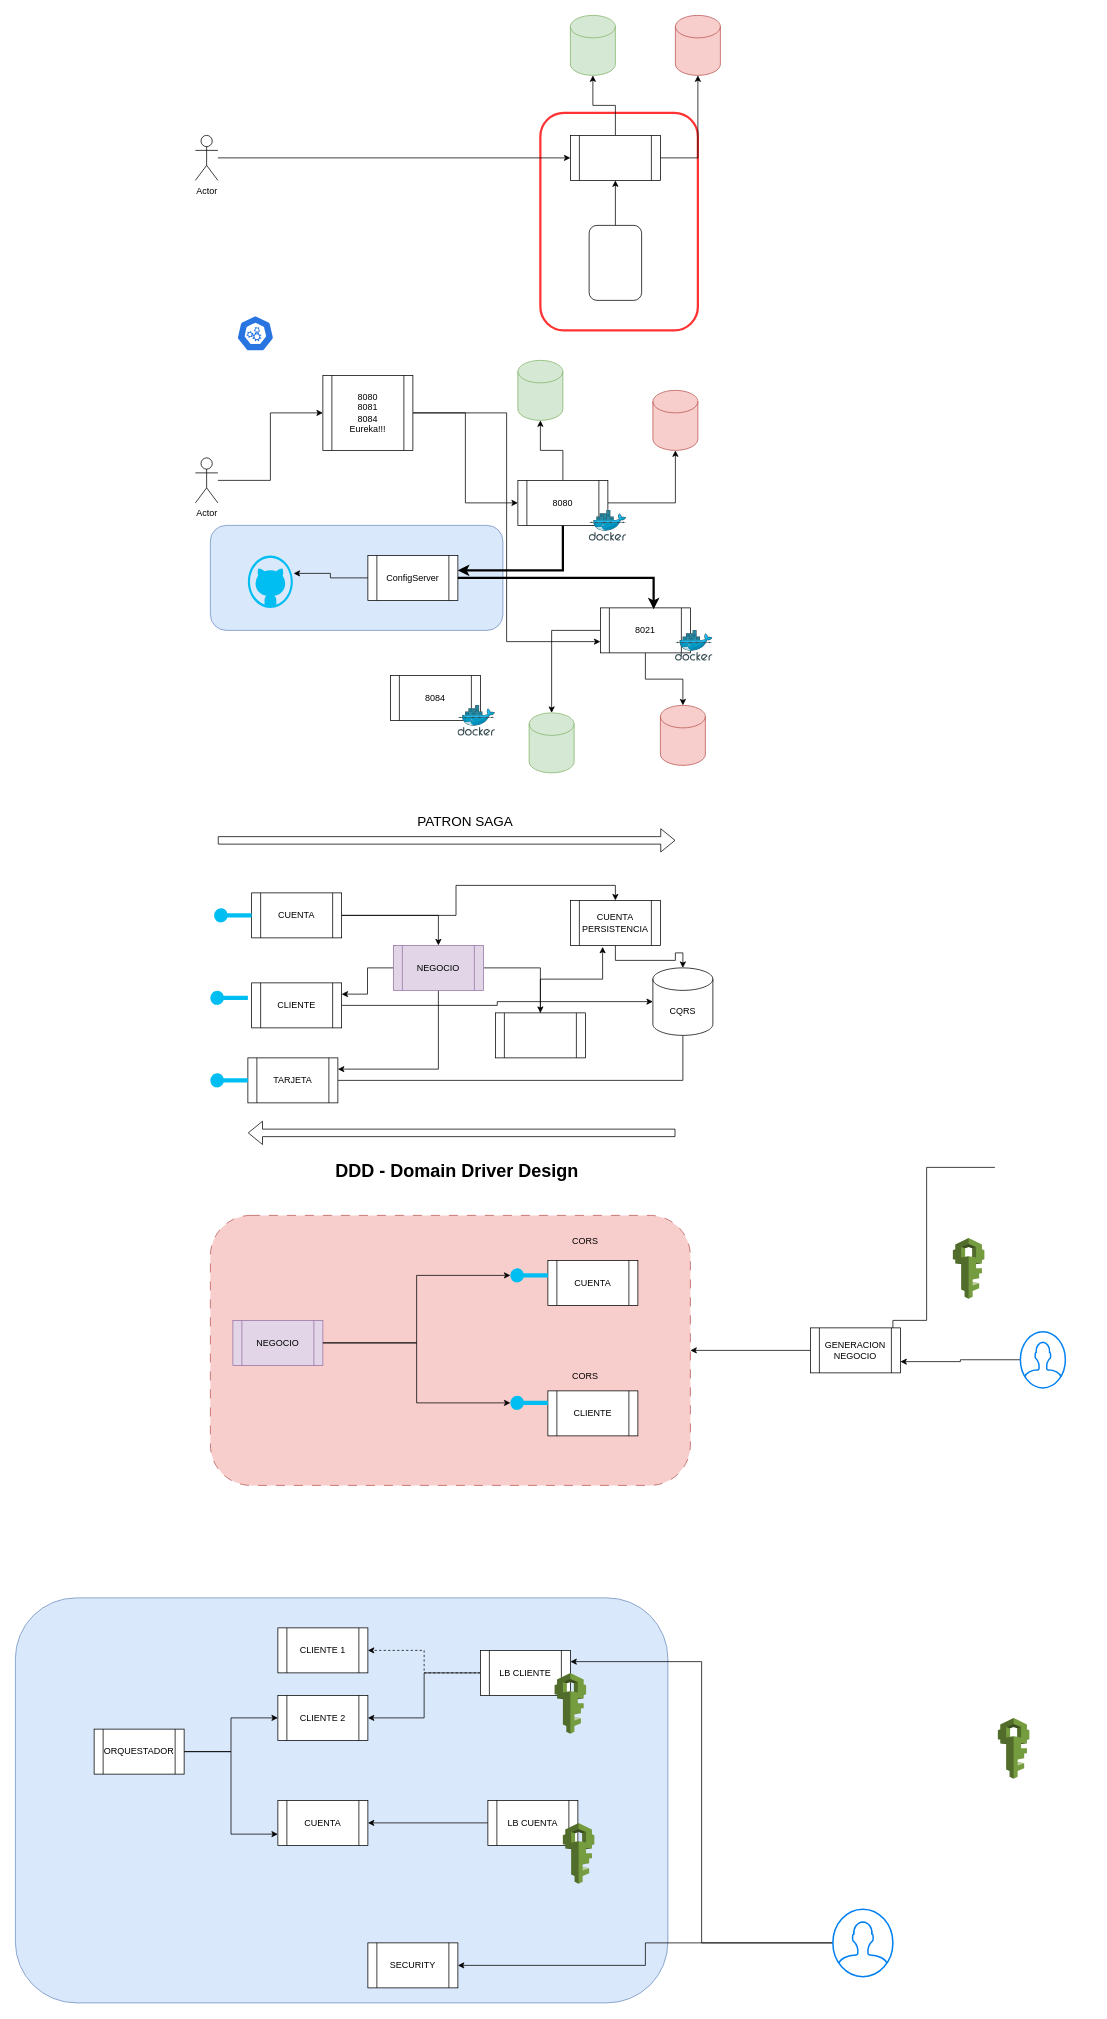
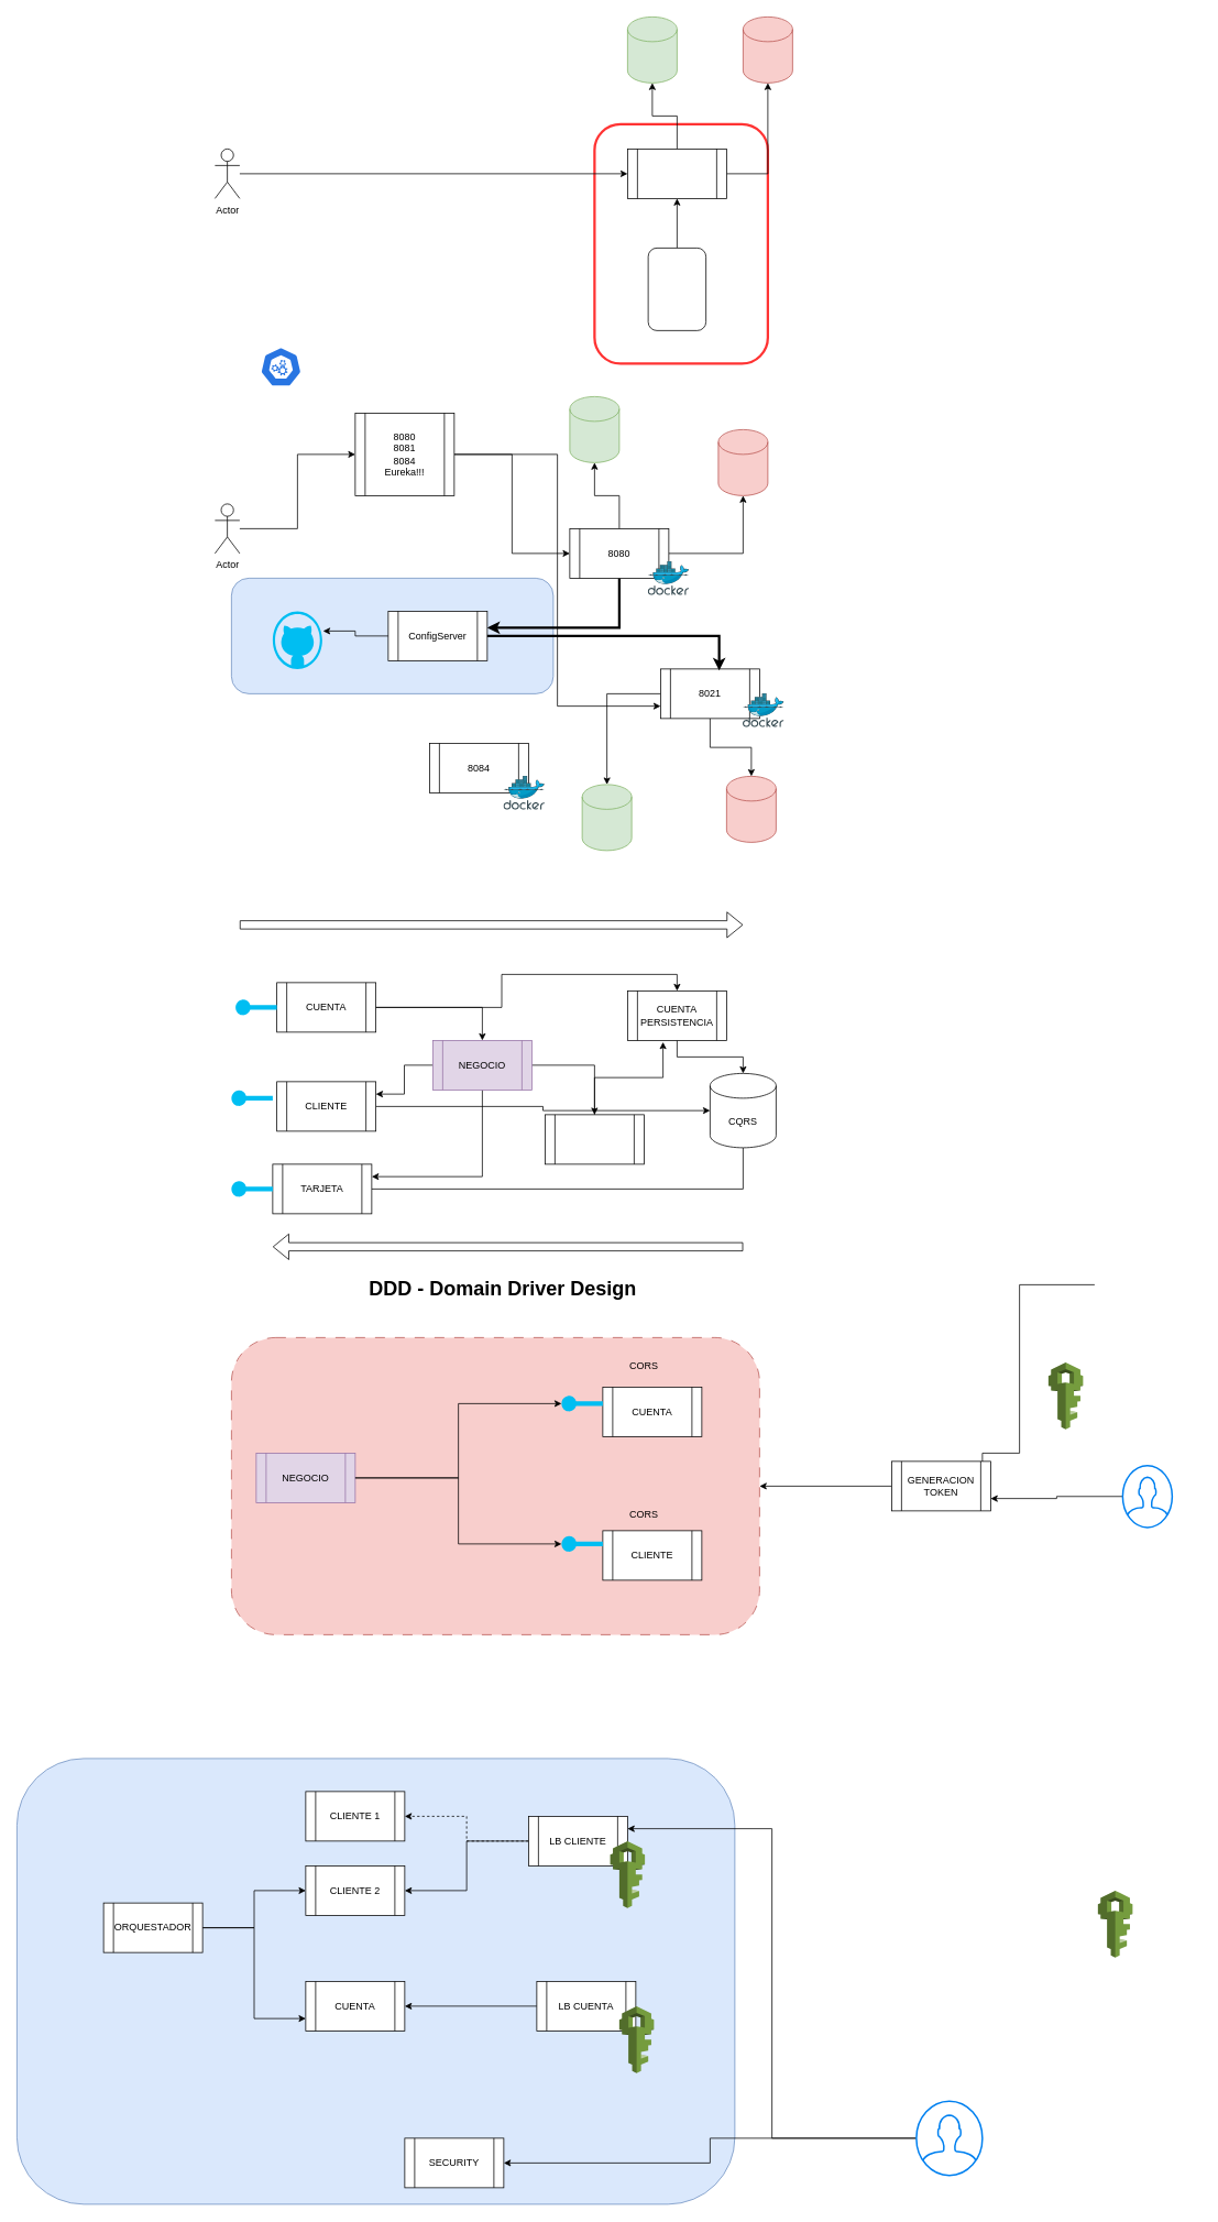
- <mxCell id="23" value="ConfigServer" style="shape=process;whiteSpace=wrap;html=1;backgroundOutline=1;" parent="1" vertex="1"><mxGeometry x="490" y="740" width="120" height="60" as="geometry" /></mxCell>
+ <mxCell id="23" value="ConfigServer" style="shape=process;whiteSpace=wrap;html=1;backgroundOutline=1;" parent="1" vertex="1"><mxGeometry x="470" y="740" width="120" height="60" as="geometry" /></mxCell>
- <mxCell id="61" value="&lt;font style=&quot;font-size: 18px;&quot;&gt;PATRON SAGA&lt;/font&gt;" style="text;html=1;align=center;verticalAlign=middle;whiteSpace=wrap;rounded=0;" parent="1" vertex="1"><mxGeometry x="490" y="1080" width="260" height="30" as="geometry" /></mxCell>
- <mxCell id="46" value="CQRS" style="shape=cylinder3;whiteSpace=wrap;html=1;boundedLbl=1;backgroundOutline=1;size=15;" parent="1" vertex="1"><mxGeometry x="870" y="1290" width="80" height="90" as="geometry" /></mxCell>
+ <mxCell id="46" value="CQRS" style="shape=cylinder3;whiteSpace=wrap;html=1;boundedLbl=1;backgroundOutline=1;size=15;" parent="1" vertex="1"><mxGeometry x="860" y="1300" width="80" height="90" as="geometry" /></mxCell>
- <mxCell id="75" value="GENERACION NEGOCIO" style="shape=process;whiteSpace=wrap;html=1;backgroundOutline=1;" vertex="1" parent="1"><mxGeometry x="1080" y="1770" width="120" height="60" as="geometry" /></mxCell>
+ <mxCell id="75" value="GENERACION TOKEN" style="shape=process;whiteSpace=wrap;html=1;backgroundOutline=1;" vertex="1" parent="1"><mxGeometry x="1080" y="1770" width="120" height="60" as="geometry" /></mxCell>
